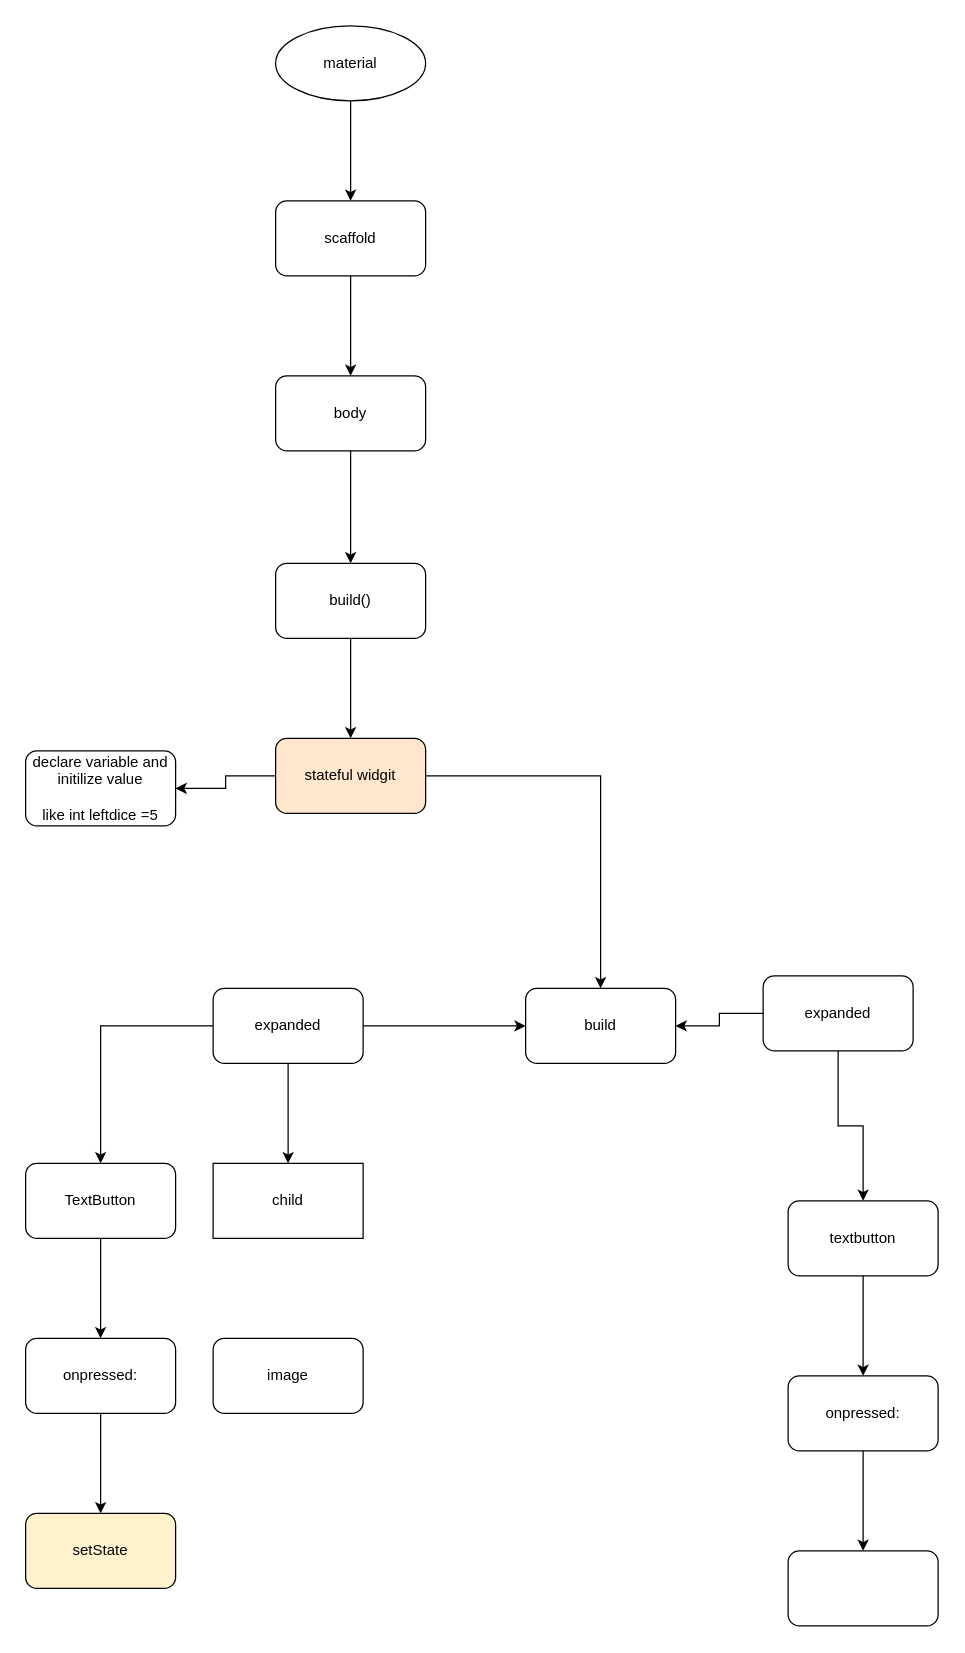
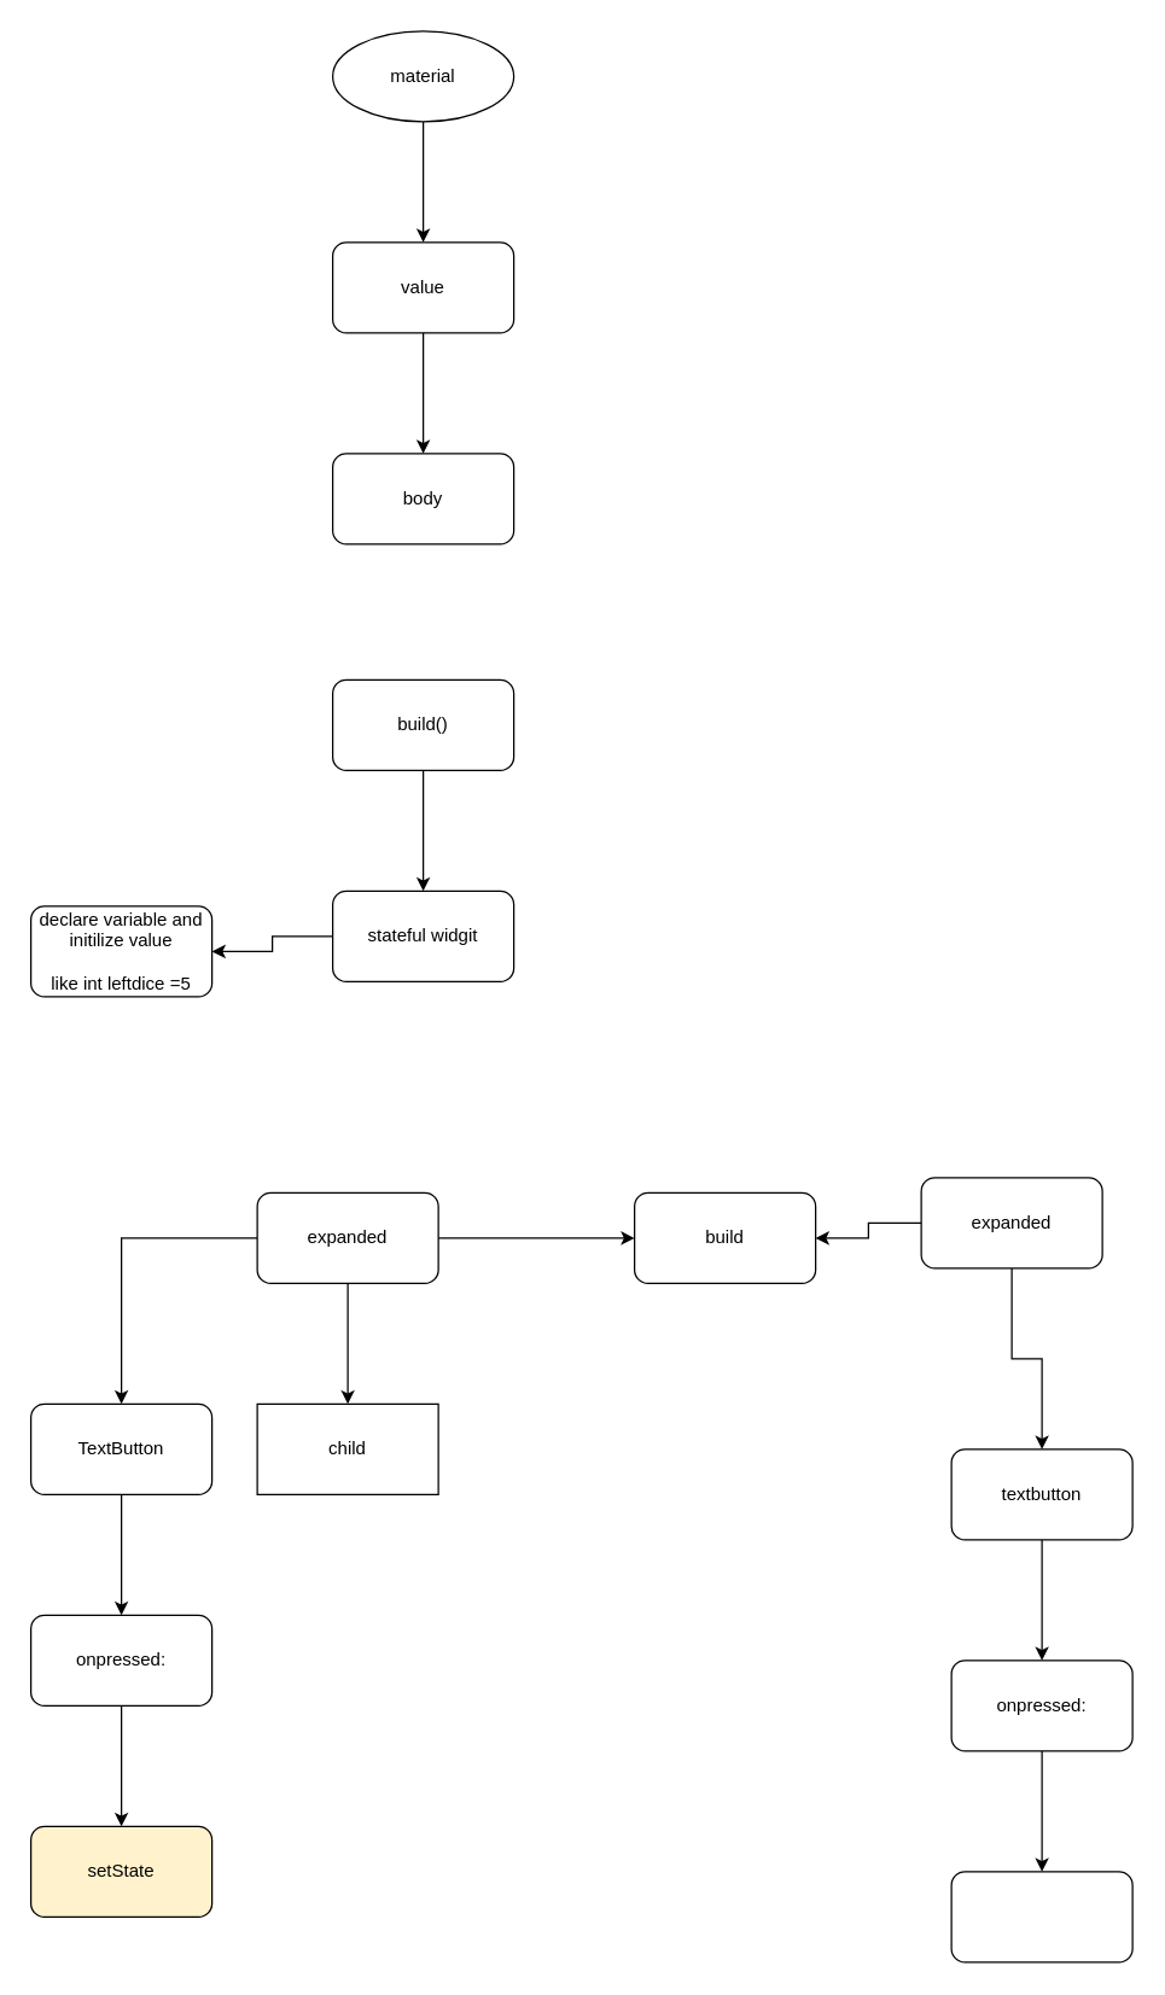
- <mxCell id="5" value="scaffold" style="whiteSpace=wrap;html=1;rounded=1;" vertex="1" parent="1"><mxGeometry x="220" y="160" width="120" height="60" as="geometry" /></mxCell>
+ <mxCell id="5" value="value" style="whiteSpace=wrap;html=1;rounded=1;" vertex="1" parent="1"><mxGeometry x="220" y="160" width="120" height="60" as="geometry" /></mxCell>
- <mxCell id="6" value="" style="edgeStyle=orthogonalEdgeStyle;rounded=0;orthogonalLoop=1;jettySize=auto;html=1;" edge="1" parent="1" source="7" target="20"><mxGeometry relative="1" as="geometry" /></mxCell>
- <mxCell id="23" value="stateful widgit" style="whiteSpace=wrap;html=1;rounded=1;fillColor=#ffe6cc;" vertex="1" parent="1"><mxGeometry x="220" y="590" width="120" height="60" as="geometry" /></mxCell>
+ <mxCell id="23" value="stateful widgit" style="whiteSpace=wrap;html=1;rounded=1;" vertex="1" parent="1"><mxGeometry x="220" y="590" width="120" height="60" as="geometry" /></mxCell>
- <mxCell id="22" value="" style="edgeStyle=orthogonalEdgeStyle;rounded=0;orthogonalLoop=1;jettySize=auto;html=1;" edge="1" parent="1" source="23" target="25"><mxGeometry relative="1" as="geometry" /></mxCell>
- <mxCell id="33" value="image" style="whiteSpace=wrap;html=1;rounded=1;" vertex="1" parent="1"><mxGeometry x="170" y="1070" width="120" height="60" as="geometry" /></mxCell>
